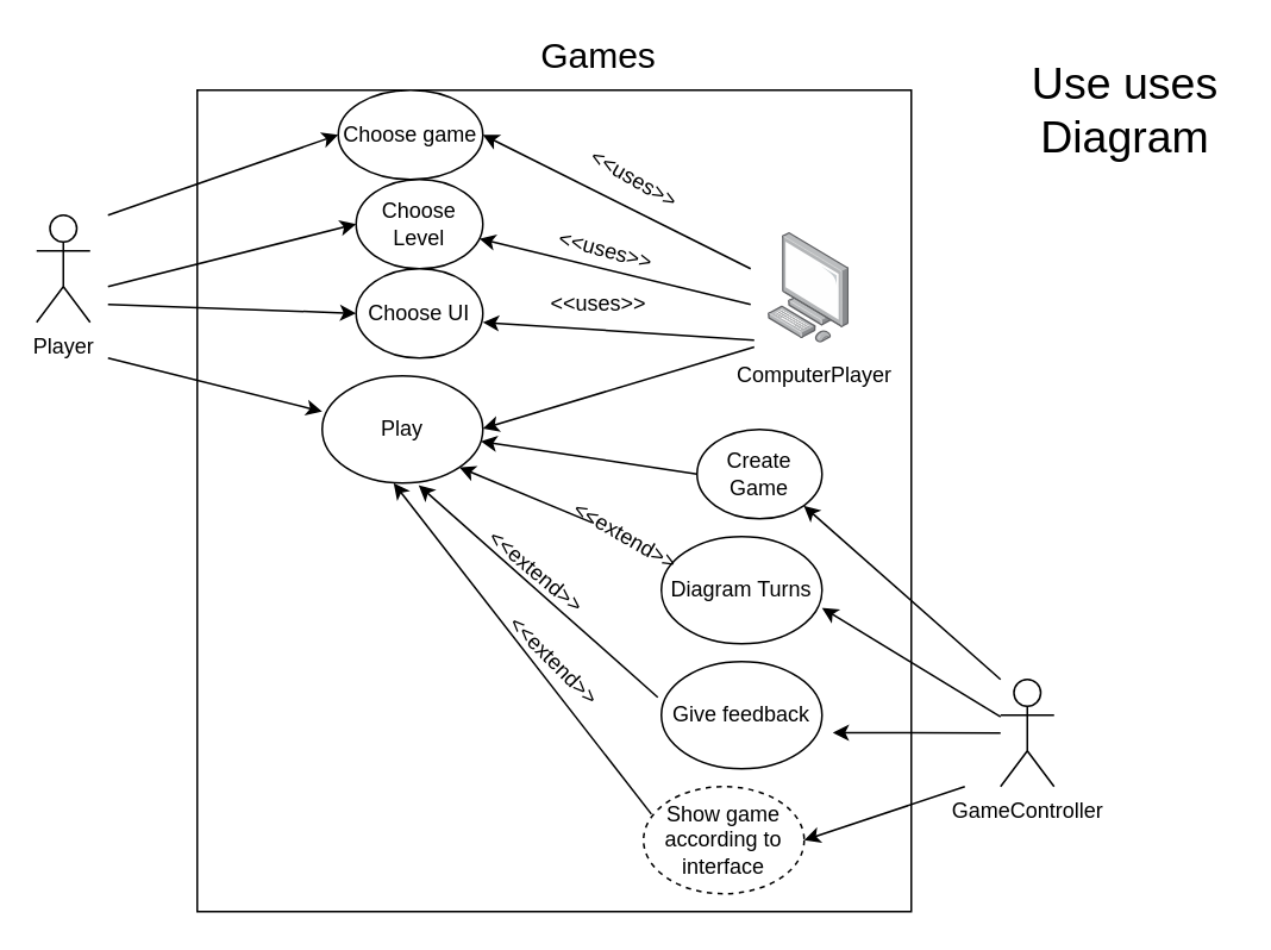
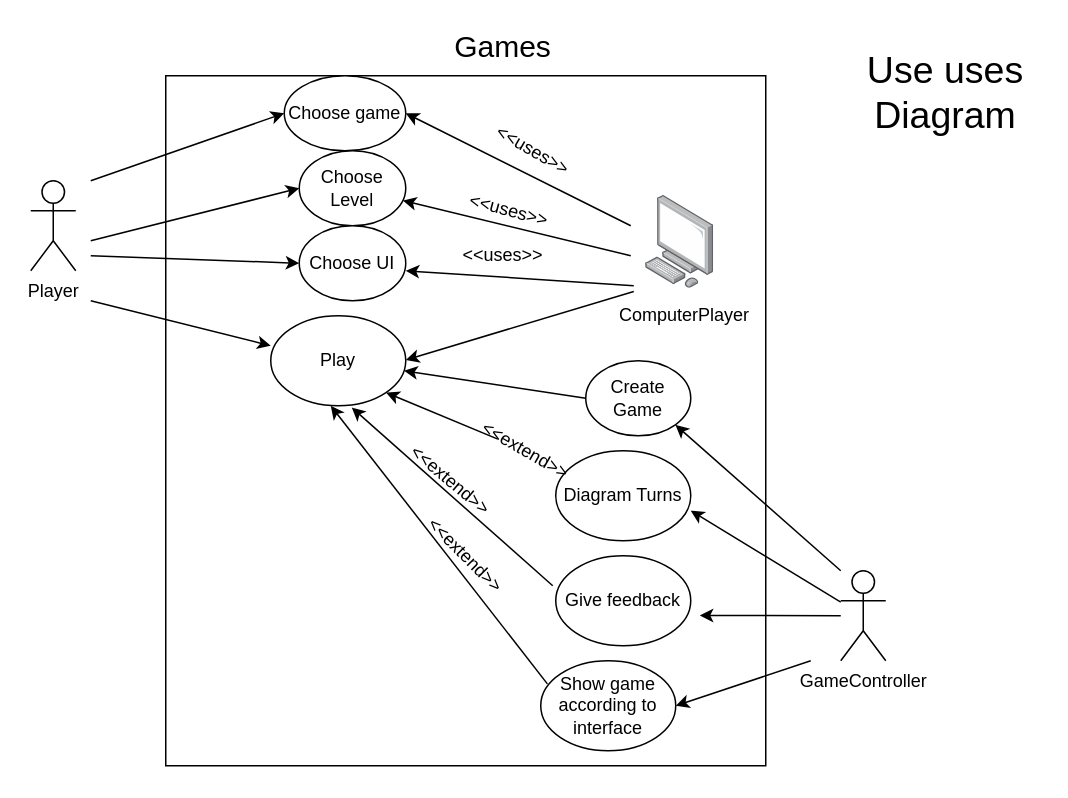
- <mxCell id="18" value="Show game according to interface" style="ellipse;whiteSpace=wrap;html=1;dashed=1;" parent="1" vertex="1"><mxGeometry x="360" y="440" width="90" height="60" as="geometry" /></mxCell>
+ <mxCell id="18" value="Show game according to interface" style="ellipse;whiteSpace=wrap;html=1;" parent="1" vertex="1"><mxGeometry x="360" y="440" width="90" height="60" as="geometry" /></mxCell>
